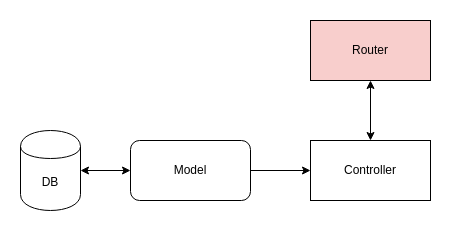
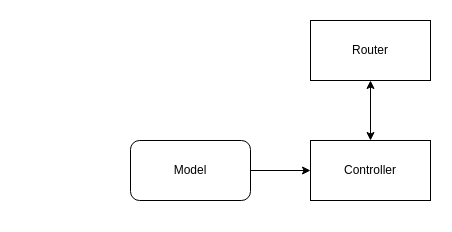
- <mxCell id="8" value="Router" style="rounded=0;whiteSpace=wrap;html=1;fillColor=#f8cecc;" vertex="1" parent="1"><mxGeometry x="310" y="20" width="120" height="60" as="geometry" /></mxCell>
+ <mxCell id="8" value="Router" style="rounded=0;whiteSpace=wrap;html=1;" vertex="1" parent="1"><mxGeometry x="310" y="20" width="120" height="60" as="geometry" /></mxCell>
- <mxCell id="4" value="DB" style="shape=cylinder;whiteSpace=wrap;html=1;boundedLbl=1;backgroundOutline=1;" vertex="1" parent="1"><mxGeometry x="20" y="130" width="60" height="80" as="geometry" /></mxCell>
- <mxCell id="5" style="edgeStyle=orthogonalEdgeStyle;rounded=0;orthogonalLoop=1;jettySize=auto;html=1;exitX=0;exitY=0.5;exitDx=0;exitDy=0;entryX=1;entryY=0.5;entryDx=0;entryDy=0;startArrow=classic;startFill=1;" edge="1" parent="1" source="6" target="4"><mxGeometry relative="1" as="geometry" /></mxCell>
